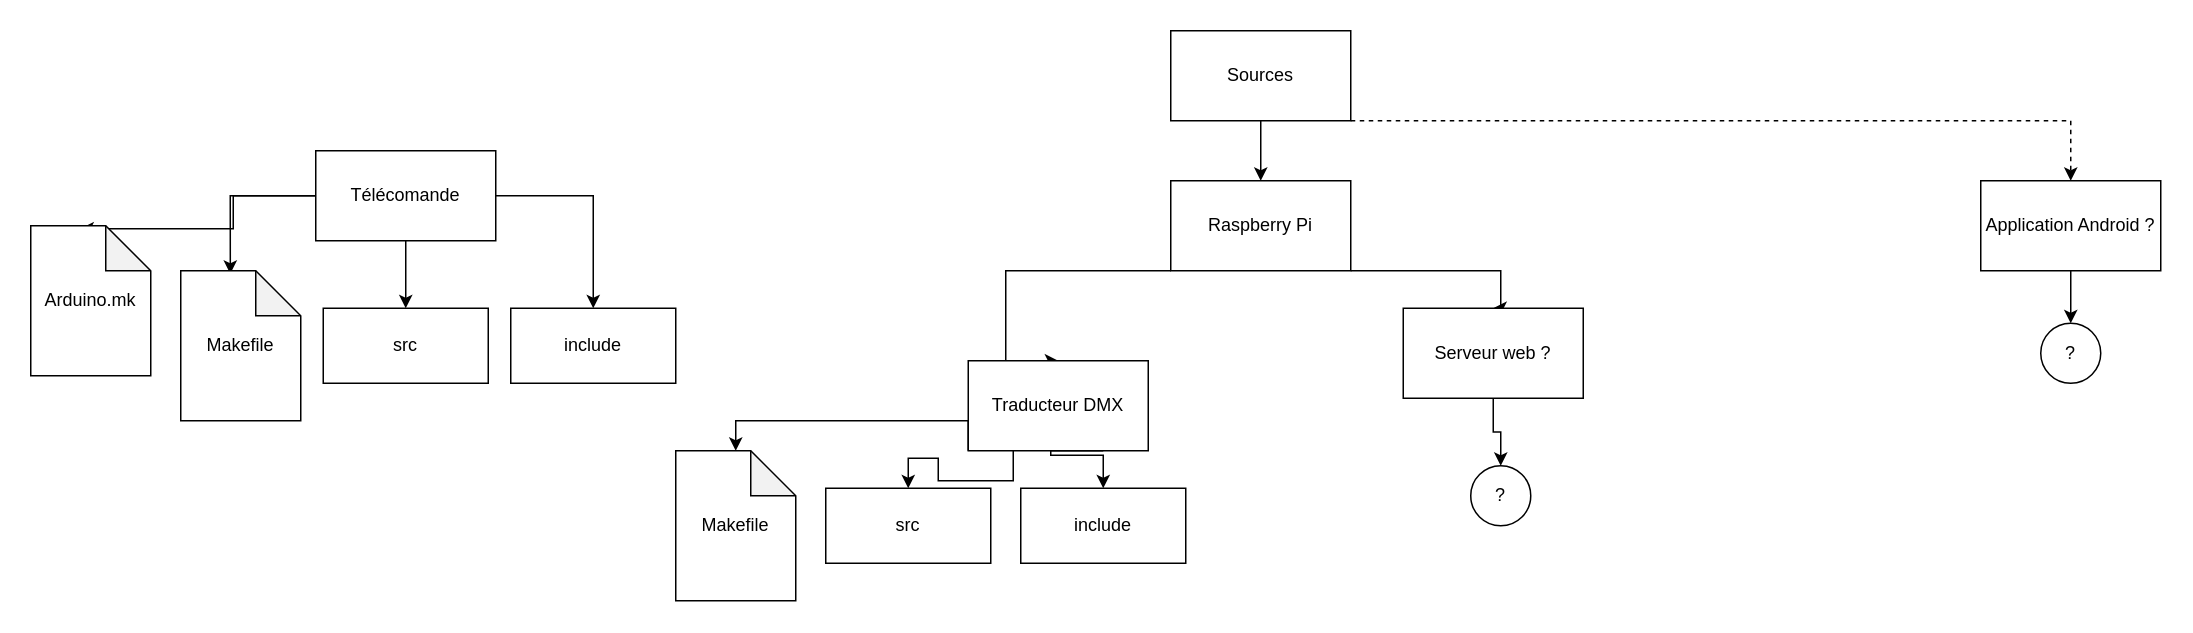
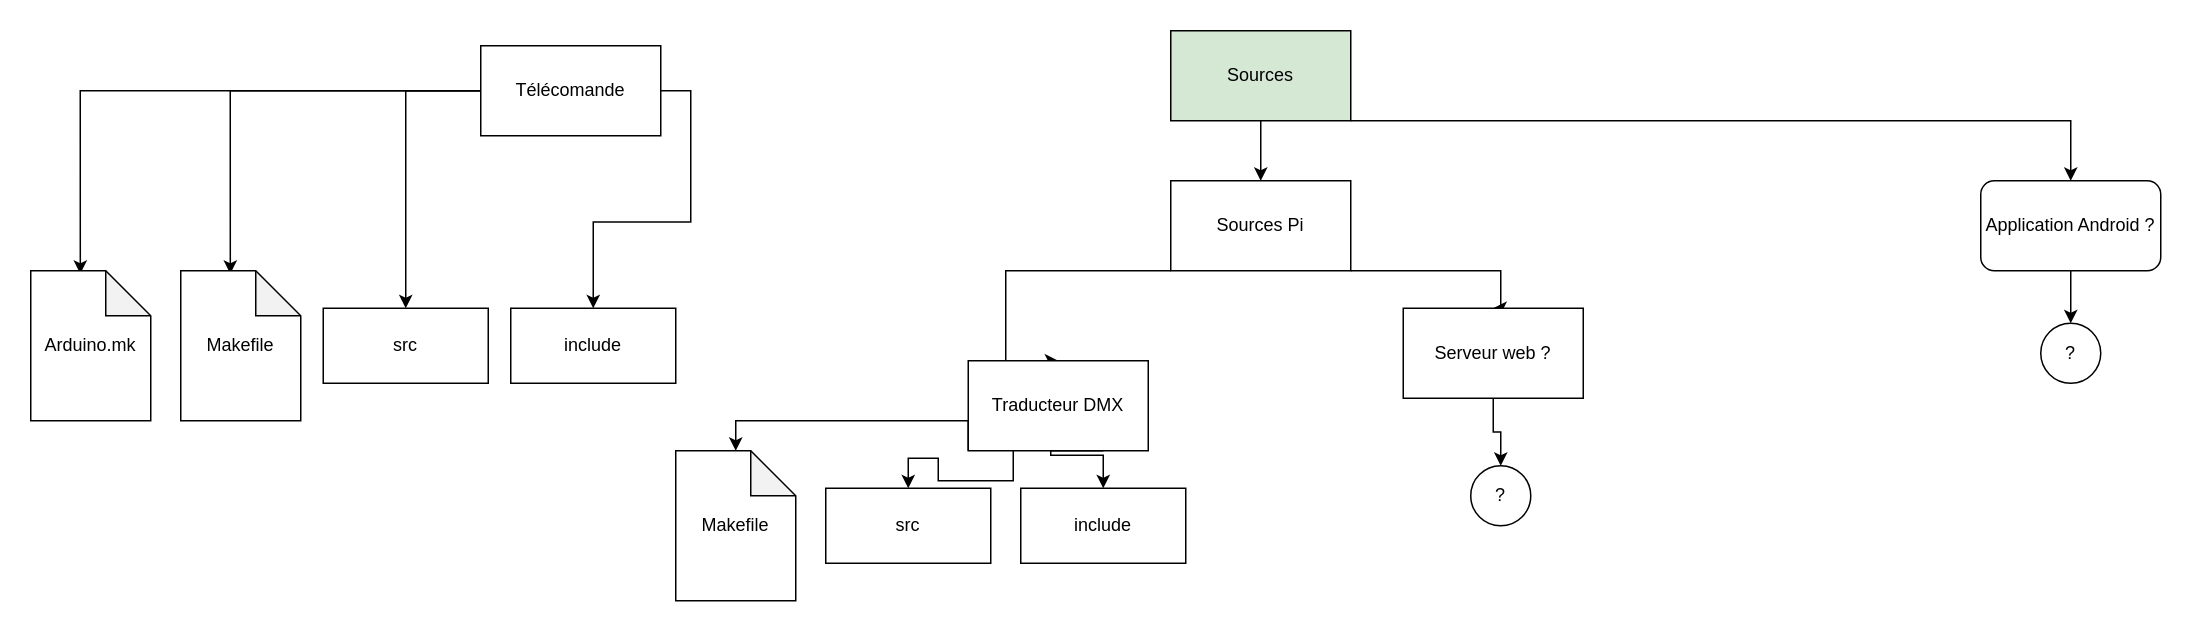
- <mxCell id="4" value="Sources" style="rounded=0;whiteSpace=wrap;html=1;" vertex="1" parent="1"><mxGeometry x="780" y="20" width="120" height="60" as="geometry" /></mxCell>
+ <mxCell id="4" value="Sources" style="rounded=0;whiteSpace=wrap;html=1;fillColor=#d5e8d4;" vertex="1" parent="1"><mxGeometry x="780" y="20" width="120" height="60" as="geometry" /></mxCell>
- <mxCell id="3" style="edgeStyle=orthogonalEdgeStyle;rounded=0;orthogonalLoop=1;jettySize=auto;html=1;exitX=1;exitY=1;exitDx=0;exitDy=0;entryX=0.5;entryY=0;entryDx=0;entryDy=0;dashed=1;" edge="1" parent="1" source="4" target="14"><mxGeometry relative="1" as="geometry"><Array as="points"><mxPoint x="1380" y="80" /></Array></mxGeometry></mxCell>
+ <mxCell id="3" style="edgeStyle=orthogonalEdgeStyle;rounded=0;orthogonalLoop=1;jettySize=auto;html=1;exitX=1;exitY=1;exitDx=0;exitDy=0;entryX=0.5;entryY=0;entryDx=0;entryDy=0;" edge="1" parent="1" source="4" target="14"><mxGeometry relative="1" as="geometry"><Array as="points"><mxPoint x="1380" y="80" /></Array></mxGeometry></mxCell>
- <mxCell id="9" value="&lt;div&gt;Télécomande&lt;/div&gt;" style="rounded=0;whiteSpace=wrap;html=1;" vertex="1" parent="1"><mxGeometry x="210" y="100" width="120" height="60" as="geometry" /></mxCell>
+ <mxCell id="9" value="&lt;div&gt;Télécomande&lt;/div&gt;" style="rounded=0;whiteSpace=wrap;html=1;" vertex="1" parent="1"><mxGeometry x="320" y="30" width="120" height="60" as="geometry" /></mxCell>
- <mxCell id="12" value="Raspberry Pi" style="rounded=0;whiteSpace=wrap;html=1;" vertex="1" parent="1"><mxGeometry x="780" y="120" width="120" height="60" as="geometry" /></mxCell>
+ <mxCell id="12" value="Sources Pi" style="rounded=0;whiteSpace=wrap;html=1;" vertex="1" parent="1"><mxGeometry x="780" y="120" width="120" height="60" as="geometry" /></mxCell>
- <mxCell id="14" value="Application Android ?" style="rounded=0;whiteSpace=wrap;html=1;" vertex="1" parent="1"><mxGeometry x="1320" y="120" width="120" height="60" as="geometry" /></mxCell>
+ <mxCell id="14" value="Application Android ?" style="whiteSpace=wrap;html=1;rounded=1;" vertex="1" parent="1"><mxGeometry x="1320" y="120" width="120" height="60" as="geometry" /></mxCell>
- <mxCell id="28" value="Arduino.mk" style="shape=note;whiteSpace=wrap;html=1;backgroundOutline=1;darkOpacity=0.05;" vertex="1" parent="1"><mxGeometry x="20" y="150" width="80" height="100" as="geometry" /></mxCell>
+ <mxCell id="28" value="Arduino.mk" style="shape=note;whiteSpace=wrap;html=1;backgroundOutline=1;darkOpacity=0.05;" vertex="1" parent="1"><mxGeometry x="20" y="180" width="80" height="100" as="geometry" /></mxCell>
